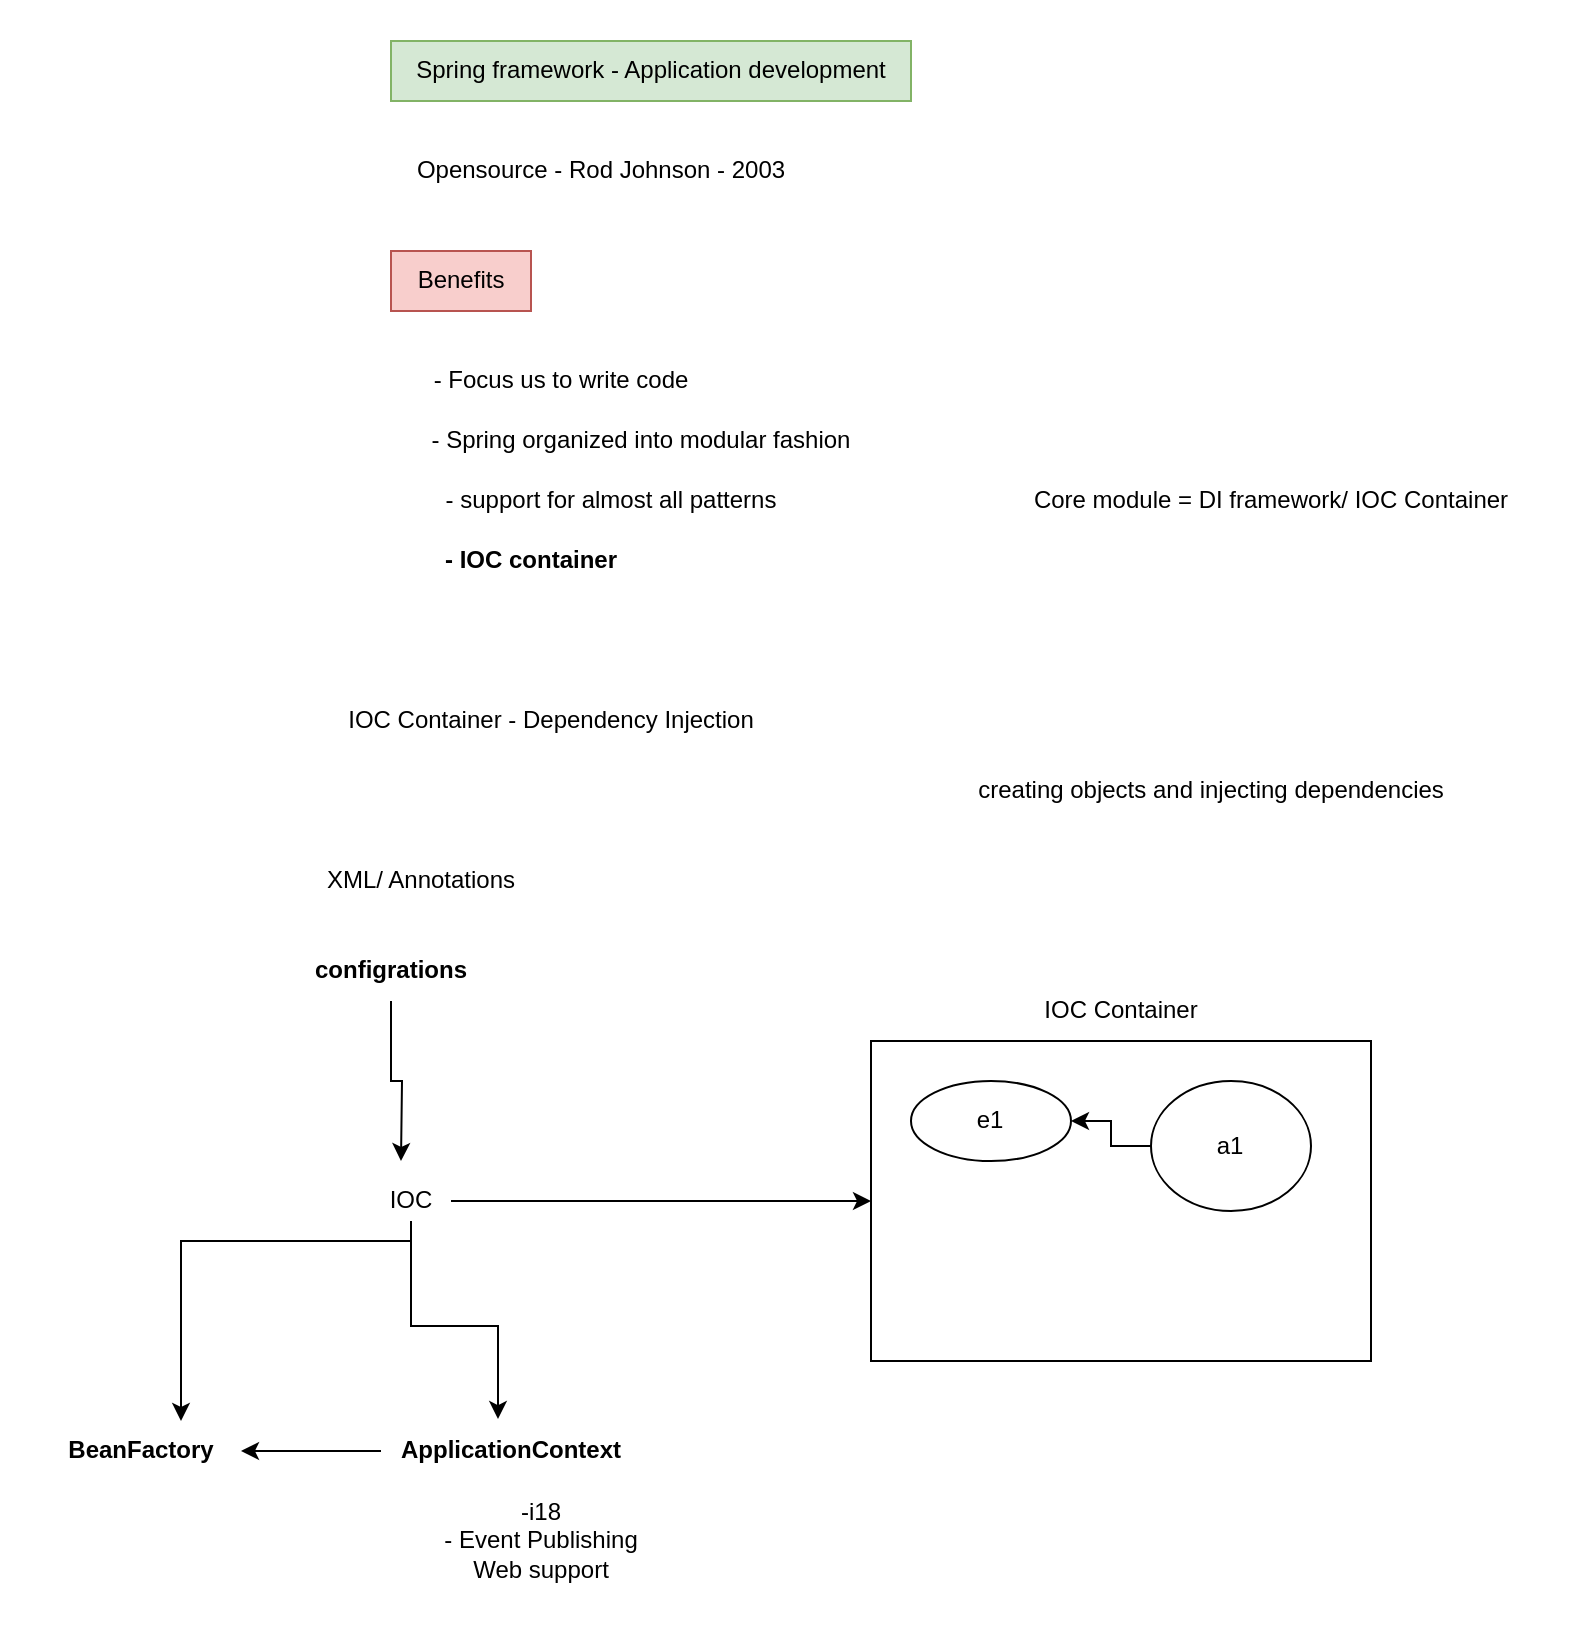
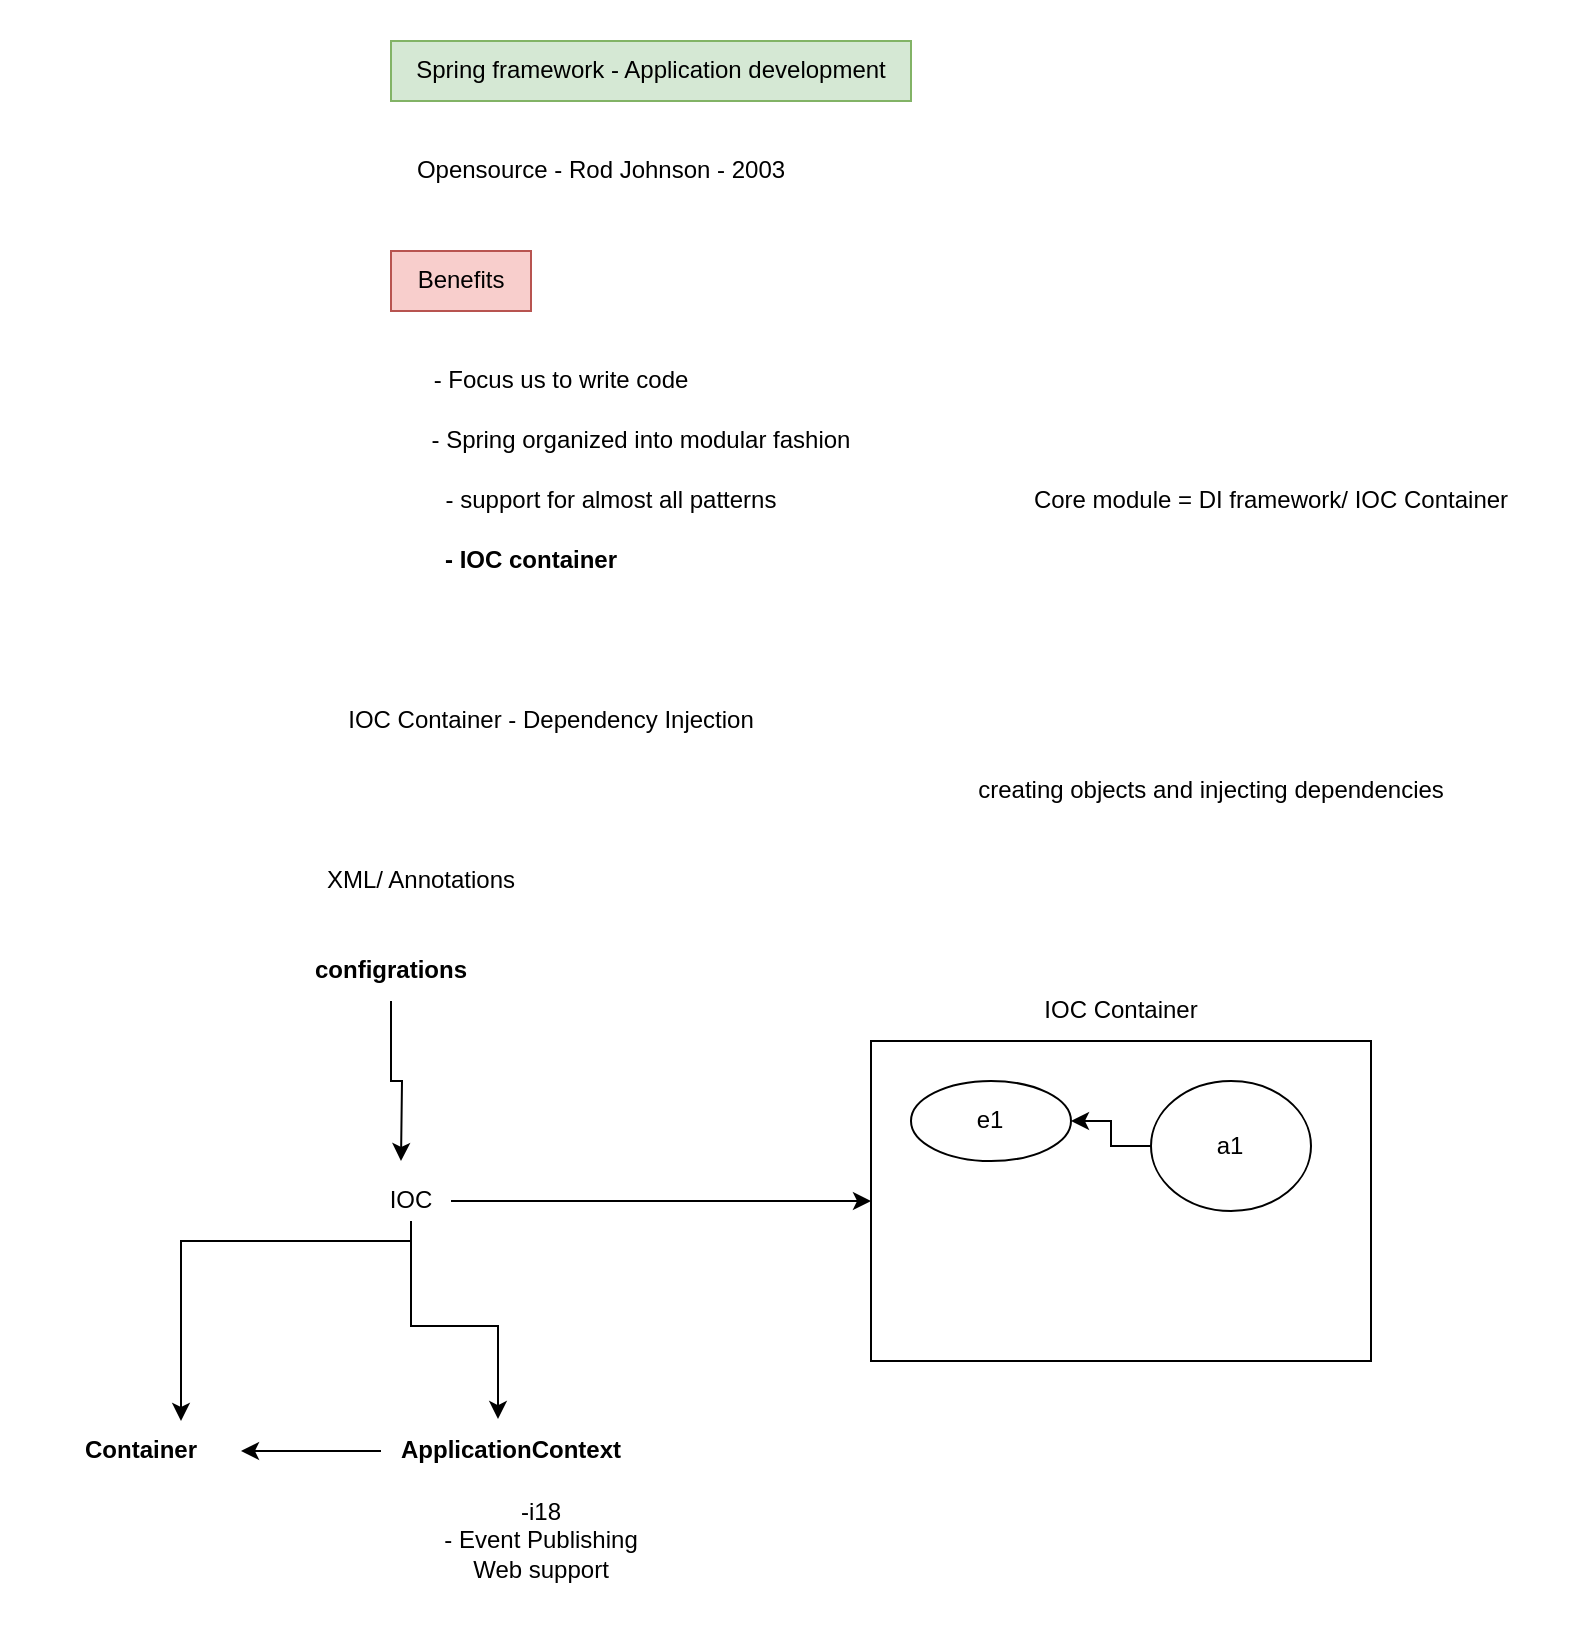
- <mxCell id="21" value="BeanFactory" style="text;html=1;align=center;verticalAlign=middle;resizable=0;points=[];autosize=1;strokeColor=none;fillColor=none;fontStyle=1" vertex="1" parent="1"><mxGeometry x="20" y="710" width="100" height="30" as="geometry" /></mxCell>
+ <mxCell id="21" value="Container" style="text;html=1;align=center;verticalAlign=middle;resizable=0;points=[];autosize=1;strokeColor=none;fillColor=none;fontStyle=1" vertex="1" parent="1"><mxGeometry x="20" y="710" width="100" height="30" as="geometry" /></mxCell>
